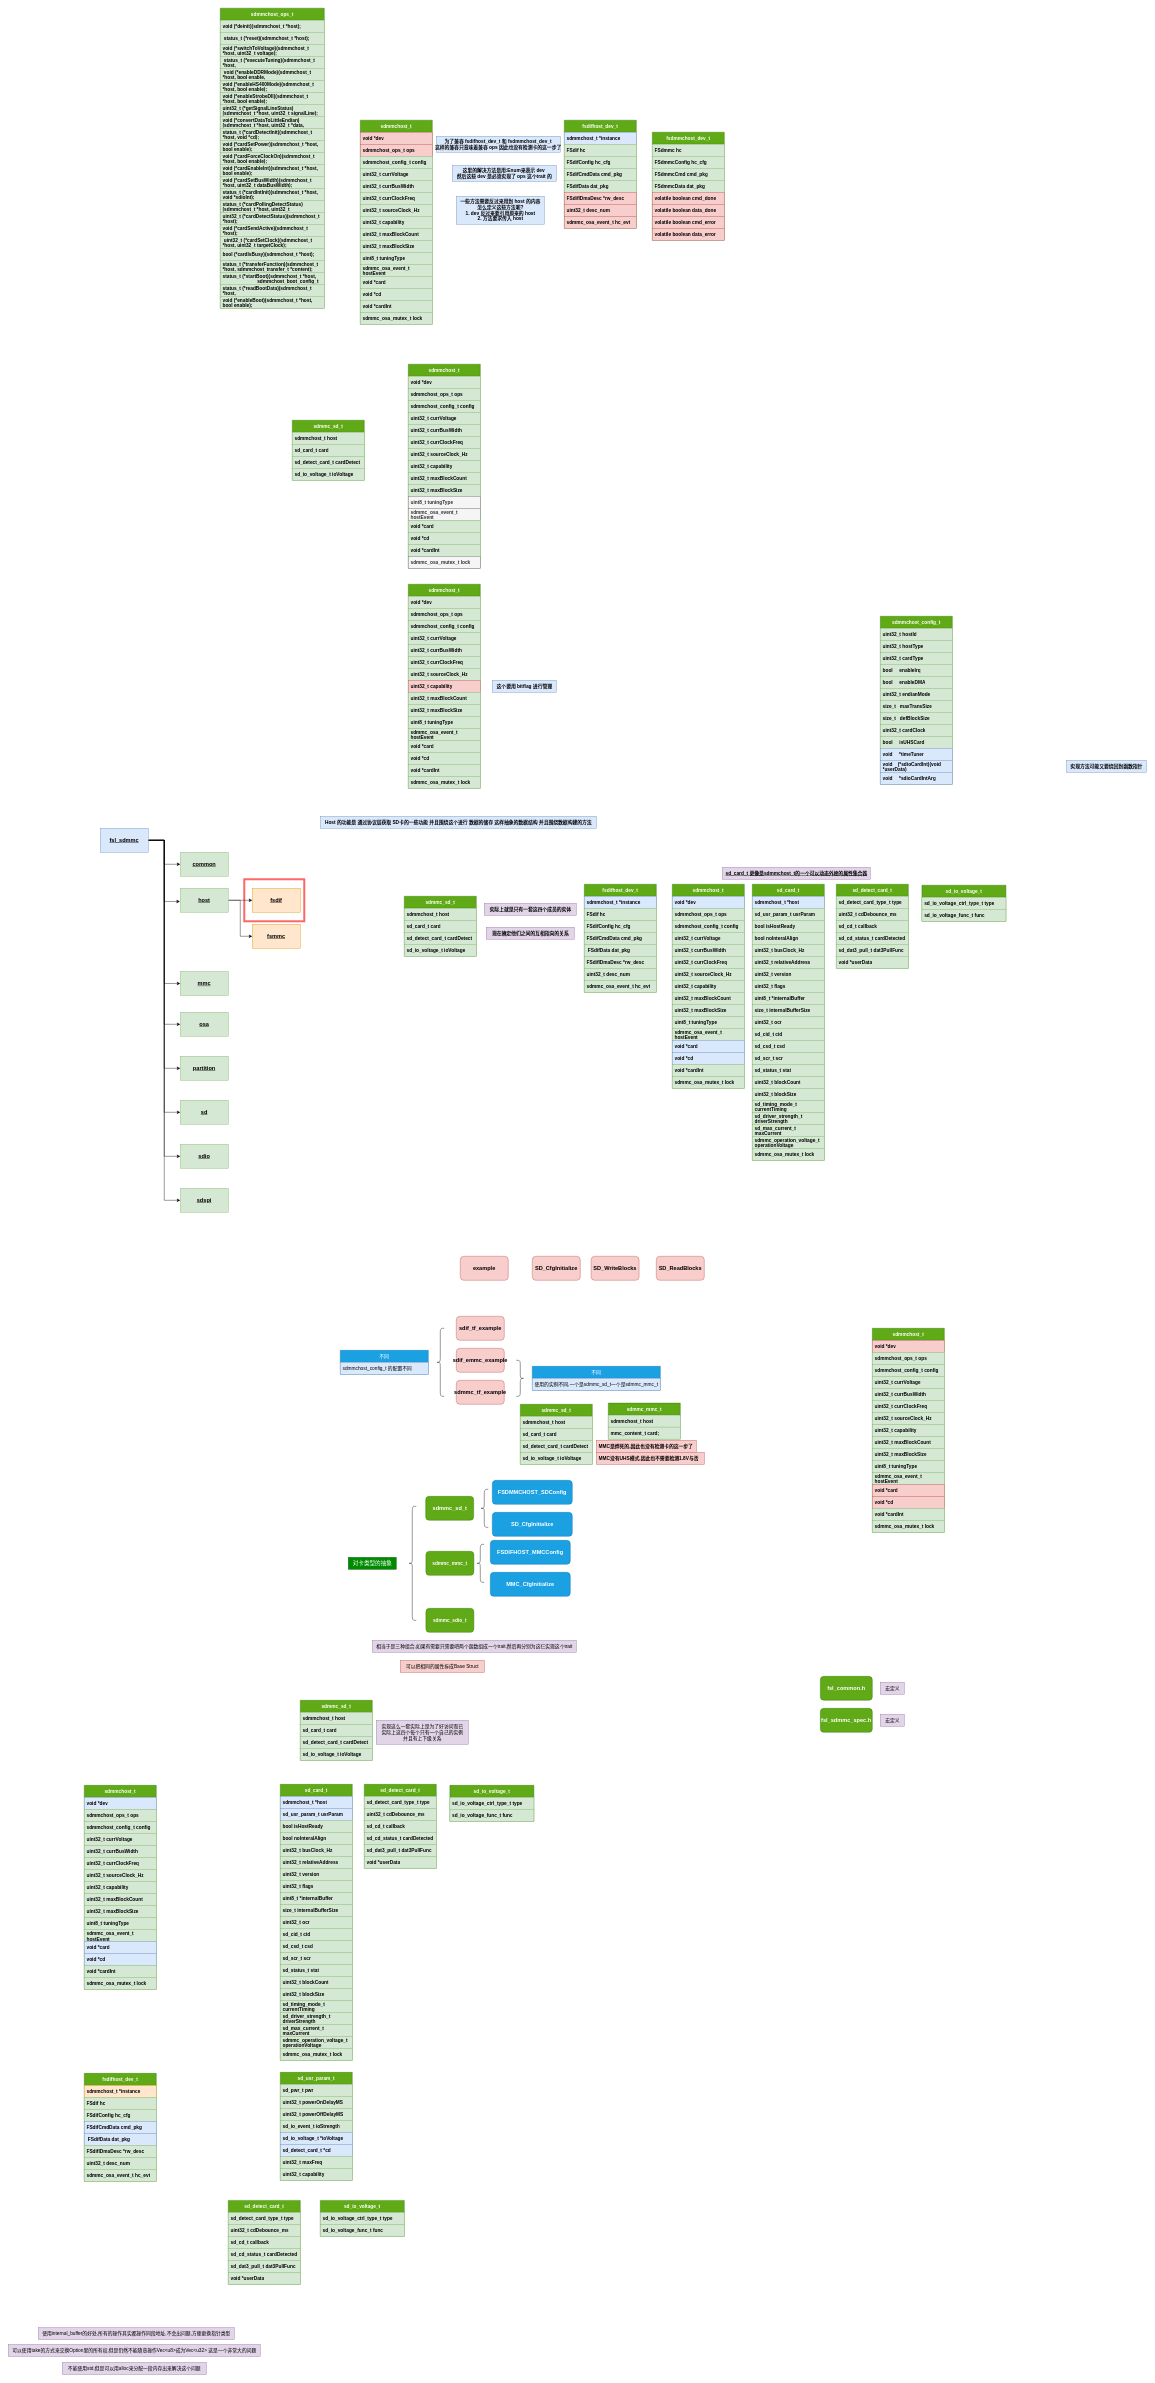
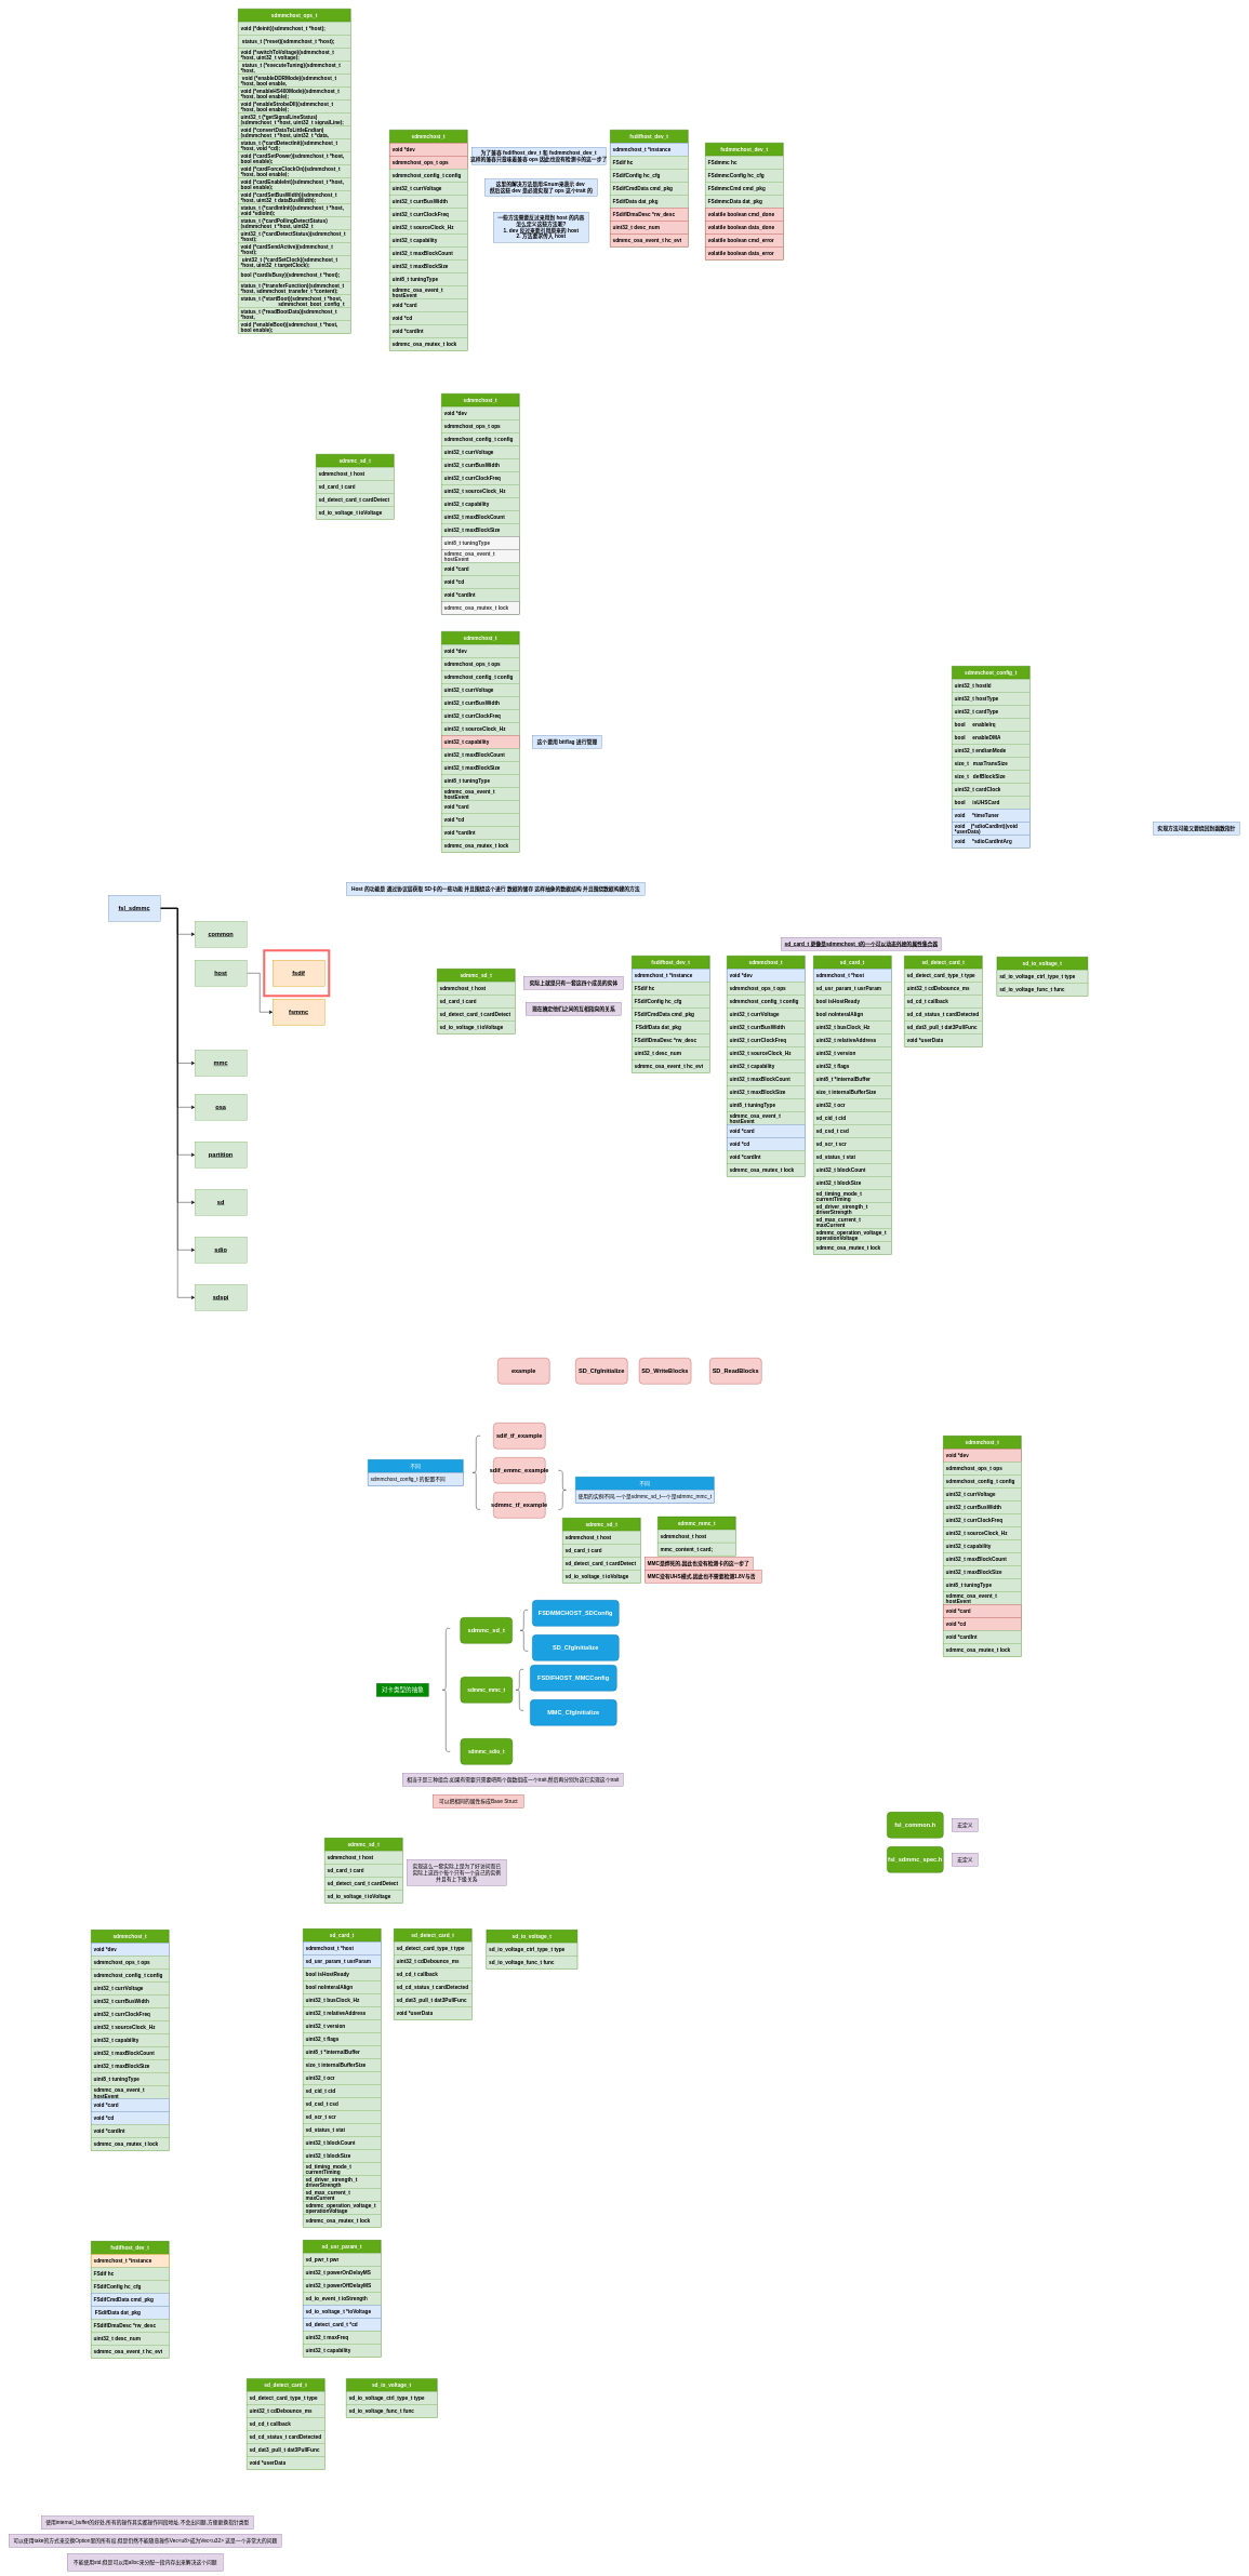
- <mxCell id="64" value="&lt;b&gt;这里的解决方法是用:Enum来表示 dev&amp;nbsp;&lt;/b&gt;&lt;div&gt;&lt;b&gt;然后这些 dev 是必须实现了 ops 这个trait 的&lt;/b&gt;&lt;/div&gt;" style="text;html=1;align=center;verticalAlign=middle;resizable=0;points=[];autosize=1;strokeColor=#6c8ebf;fillColor=#dae8fc;" parent="1" vertex="1"><mxGeometry x="1130" y="413" width="260" height="40" as="geometry" /></mxCell>
+ <mxCell id="64" value="&lt;b&gt;这里的解决方法是用:Enum来表示 dev&amp;nbsp;&lt;/b&gt;&lt;div&gt;&lt;b&gt;然后这些 dev 是必须实现了 ops 这个trait 的&lt;/b&gt;&lt;/div&gt;" style="text;html=1;align=center;verticalAlign=middle;resizable=0;points=[];autosize=1;strokeColor=#6c8ebf;fillColor=#dae8fc;" parent="1" vertex="1"><mxGeometry x="1120" y="413" width="260" height="40" as="geometry" /></mxCell>
- <mxCell id="118" style="edgeStyle=orthogonalEdgeStyle;rounded=0;orthogonalLoop=1;jettySize=auto;html=1;" parent="1" source="120" target="131" edge="1"><mxGeometry relative="1" as="geometry" /></mxCell>
- <mxCell id="129" style="edgeStyle=orthogonalEdgeStyle;rounded=0;orthogonalLoop=1;jettySize=auto;html=1;entryX=-0.008;entryY=0.55;entryDx=0;entryDy=0;entryPerimeter=0;" parent="1" source="128" target="120" edge="1"><mxGeometry relative="1" as="geometry" /></mxCell>
- <mxCell id="353" value="不能使用std,但是可以用alloc来分配一段内存出来解决这个问题" style="text;html=1;align=center;verticalAlign=middle;resizable=0;points=[];autosize=1;strokeColor=#9673a6;fillColor=#e1d5e7;" vertex="1" parent="1"><mxGeometry x="155" y="5905" width="360" height="30" as="geometry" /></mxCell>
+ <mxCell id="353" value="不能使用std,但是可以用alloc来分配一段内存出来解决这个问题" style="text;html=1;align=center;verticalAlign=middle;resizable=0;points=[];autosize=1;strokeColor=#9673a6;fillColor=#e1d5e7;" vertex="1" parent="1"><mxGeometry x="155" y="5905" width="360" height="40" as="geometry" /></mxCell>
